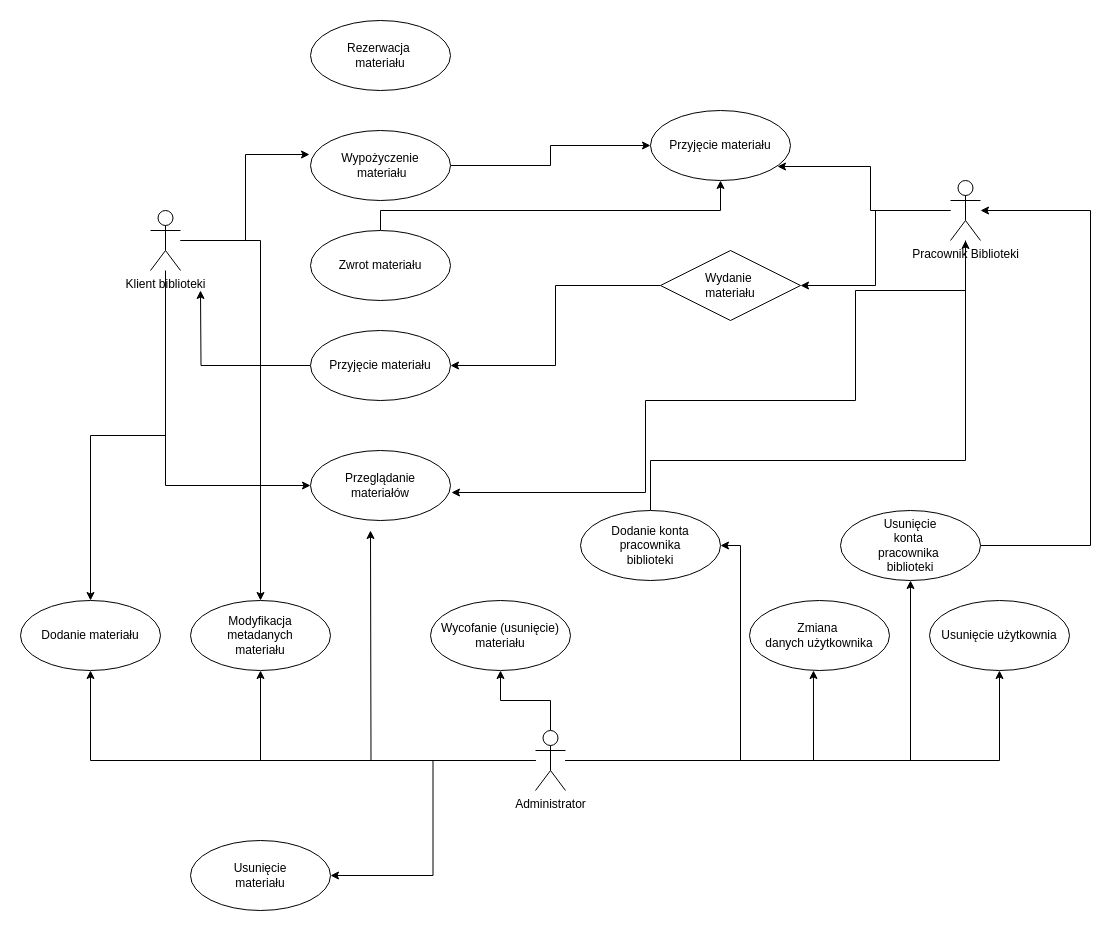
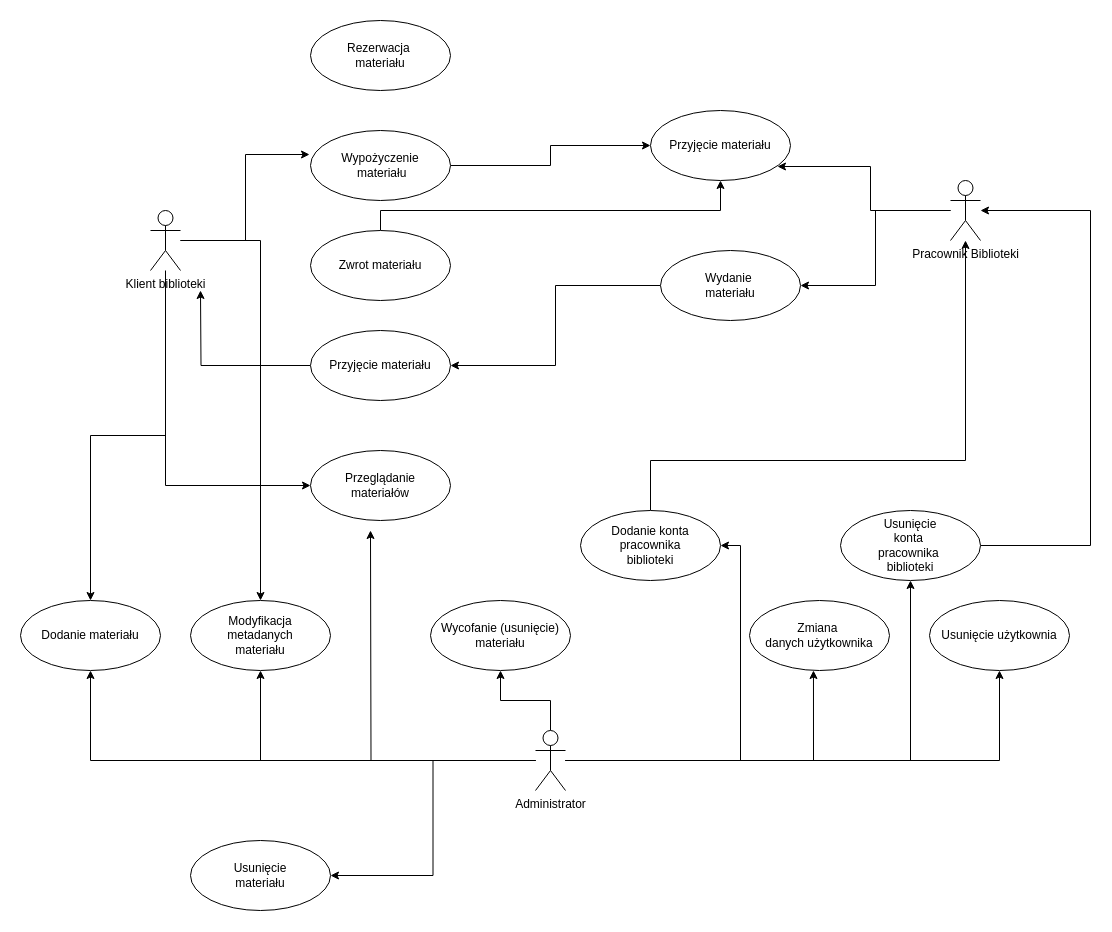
- <mxCell id="34" value="Wydanie&amp;nbsp;&lt;br&gt;materiału" style="rhombus;whiteSpace=wrap;html=1;" vertex="1" parent="1"><mxGeometry x="660" y="250" width="140" height="70" as="geometry" /></mxCell>
+ <mxCell id="34" value="Wydanie&amp;nbsp;&lt;br&gt;materiału" style="ellipse;whiteSpace=wrap;html=1;" vertex="1" parent="1"><mxGeometry x="660" y="250" width="140" height="70" as="geometry" /></mxCell>
- <mxCell id="12" style="edgeStyle=orthogonalEdgeStyle;rounded=0;orthogonalLoop=1;jettySize=auto;html=1;entryX=1.007;entryY=0.6;entryDx=0;entryDy=0;entryPerimeter=0;" edge="1" parent="1" source="14" target="16"><mxGeometry relative="1" as="geometry"><Array as="points"><mxPoint x="965" y="290" /><mxPoint x="855" y="290" /><mxPoint x="855" y="400" /><mxPoint x="645" y="400" /><mxPoint x="645" y="492" /></Array></mxGeometry></mxCell>
